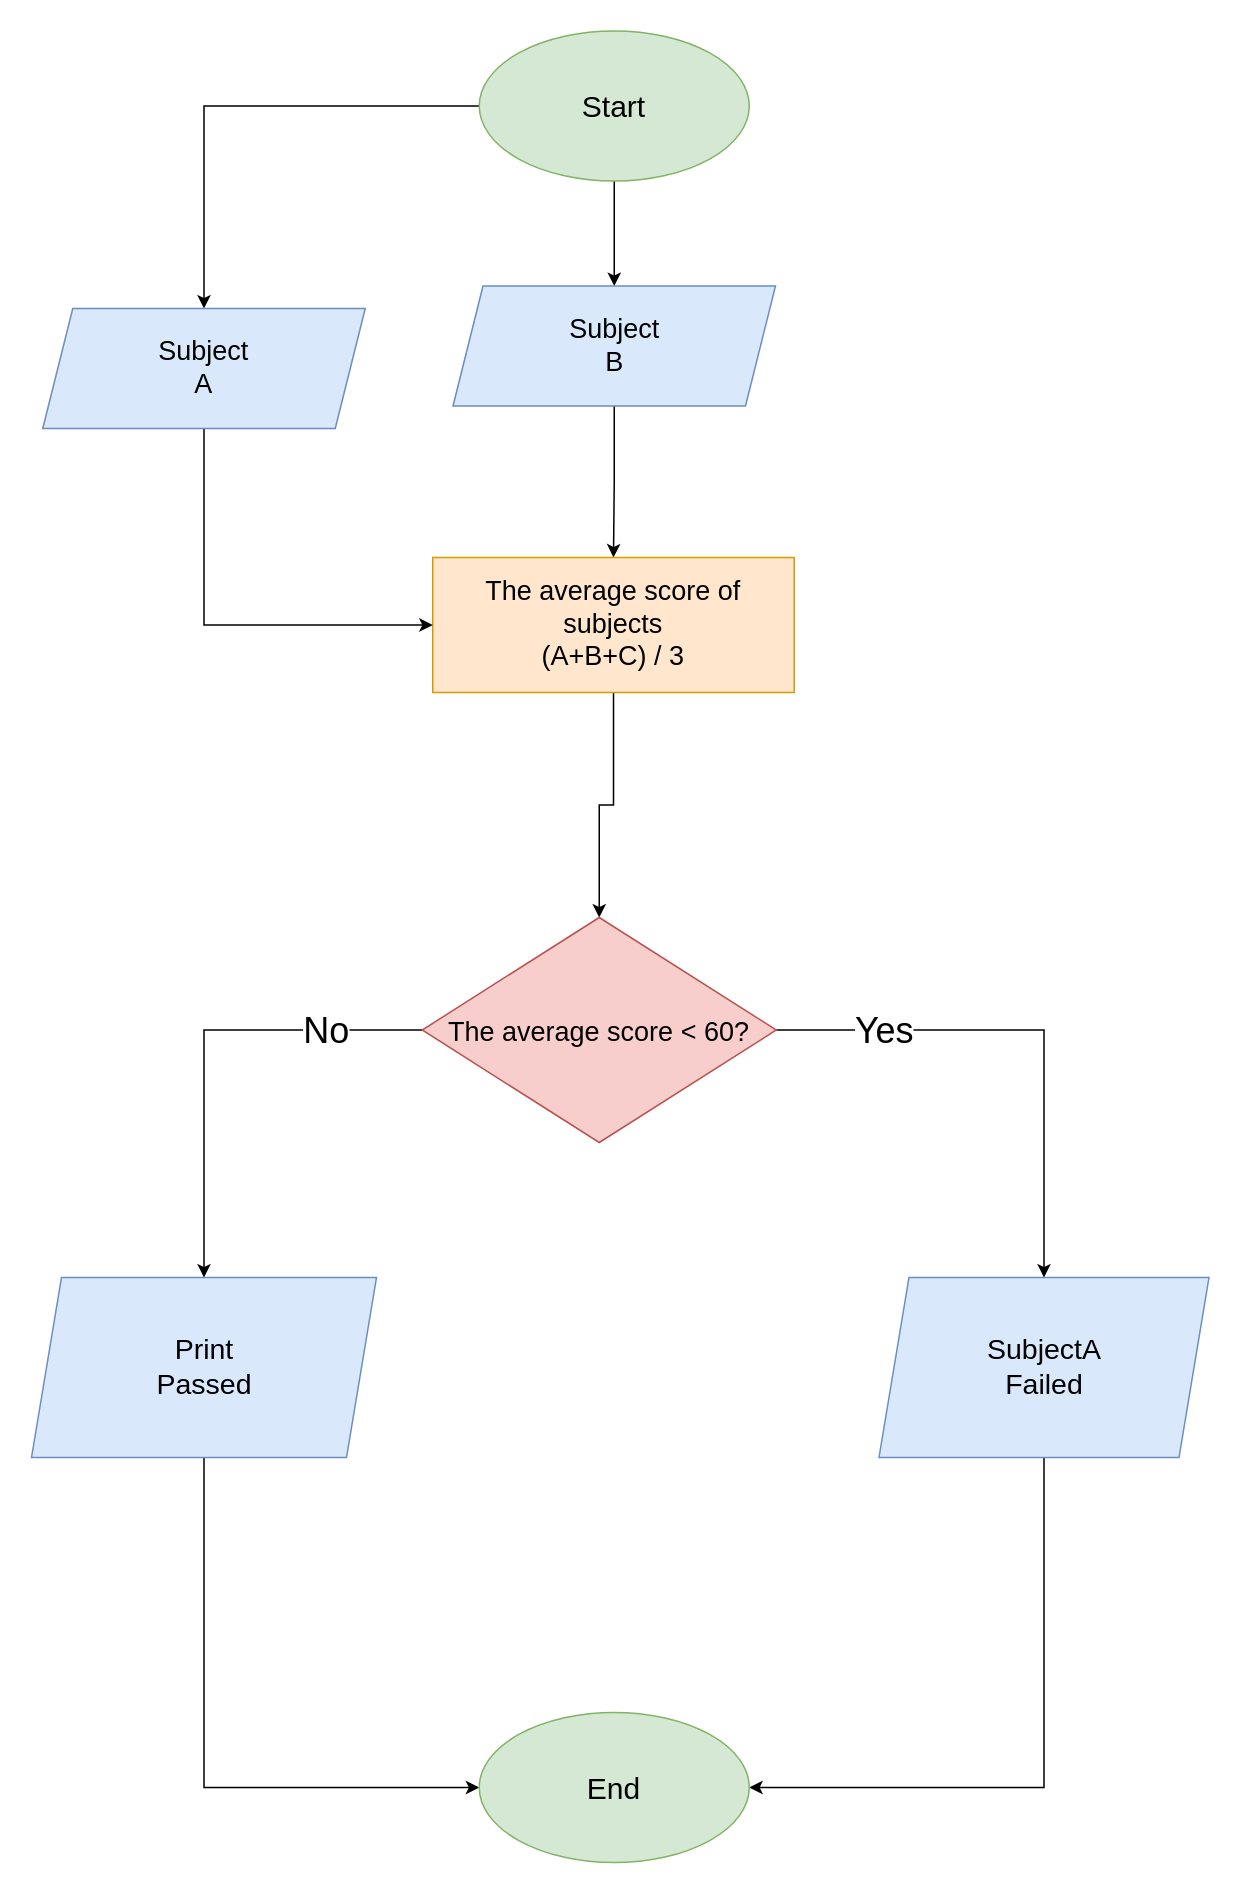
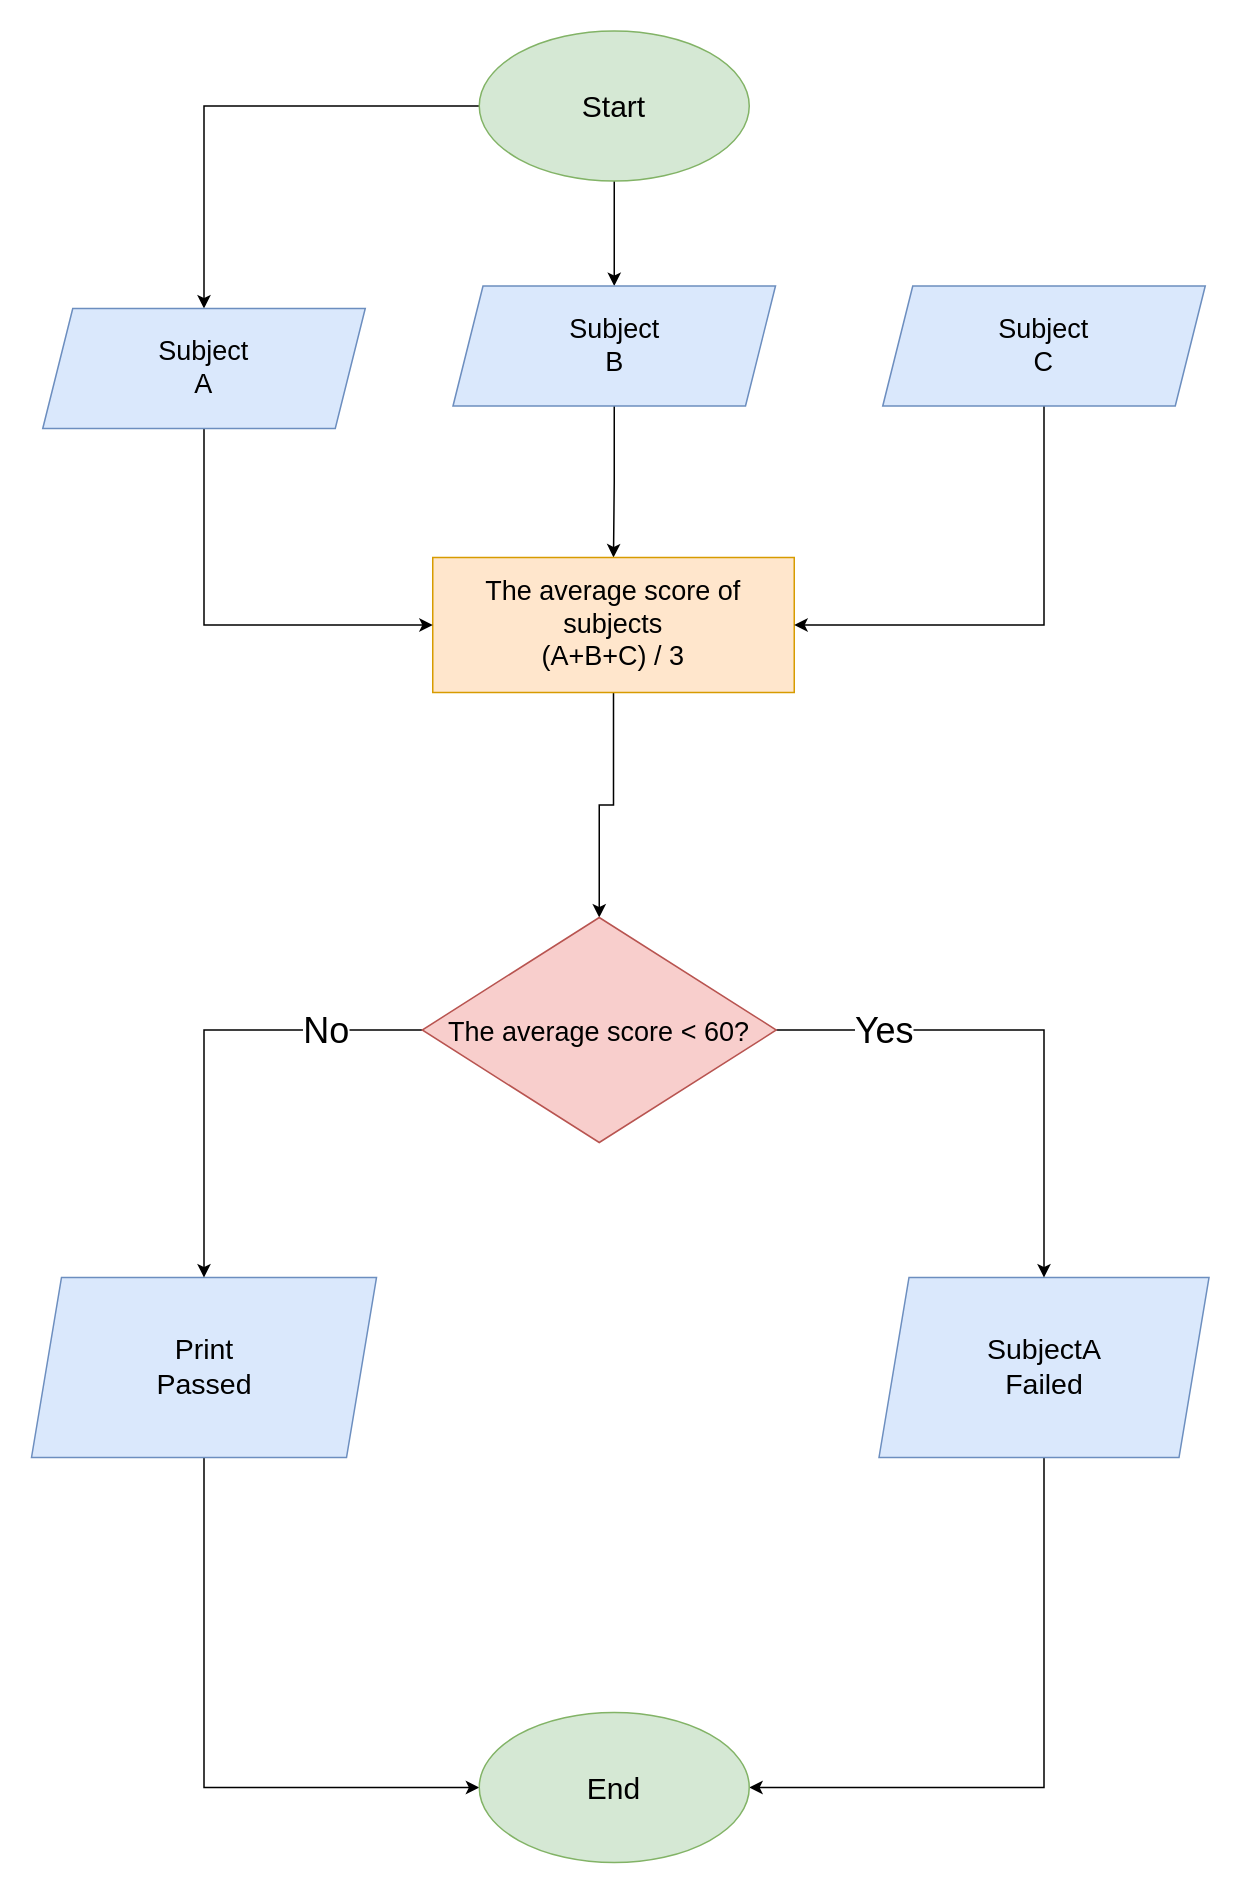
+ <mxCell id="16" value="&lt;font style=&quot;font-size: 18px;&quot;&gt;Subject&lt;br&gt;C&lt;br&gt;&lt;/font&gt;" style="shape=parallelogram;perimeter=parallelogramPerimeter;whiteSpace=wrap;html=1;fixedSize=1;fillColor=#dae8fc;strokeColor=#6c8ebf;" vertex="1" parent="1"><mxGeometry x="588" y="190" width="215" height="80" as="geometry" /></mxCell>
+ <mxCell id="15" style="edgeStyle=orthogonalEdgeStyle;rounded=0;orthogonalLoop=1;jettySize=auto;html=1;entryX=1;entryY=0.5;entryDx=0;entryDy=0;fontSize=18;exitX=0.5;exitY=1;exitDx=0;exitDy=0;" edge="1" parent="1" source="16" target="12"><mxGeometry relative="1" as="geometry" /></mxCell>
